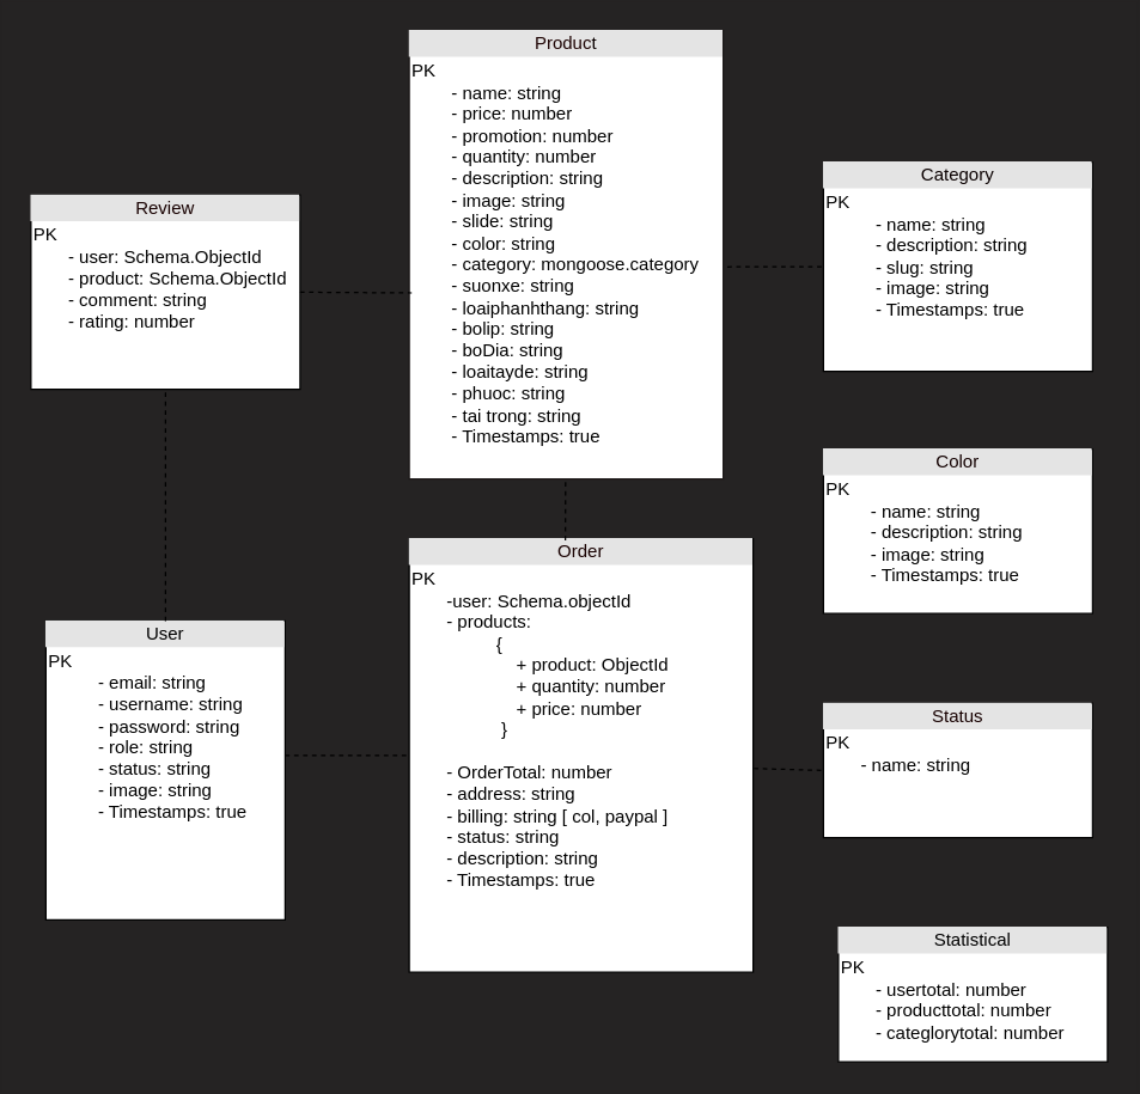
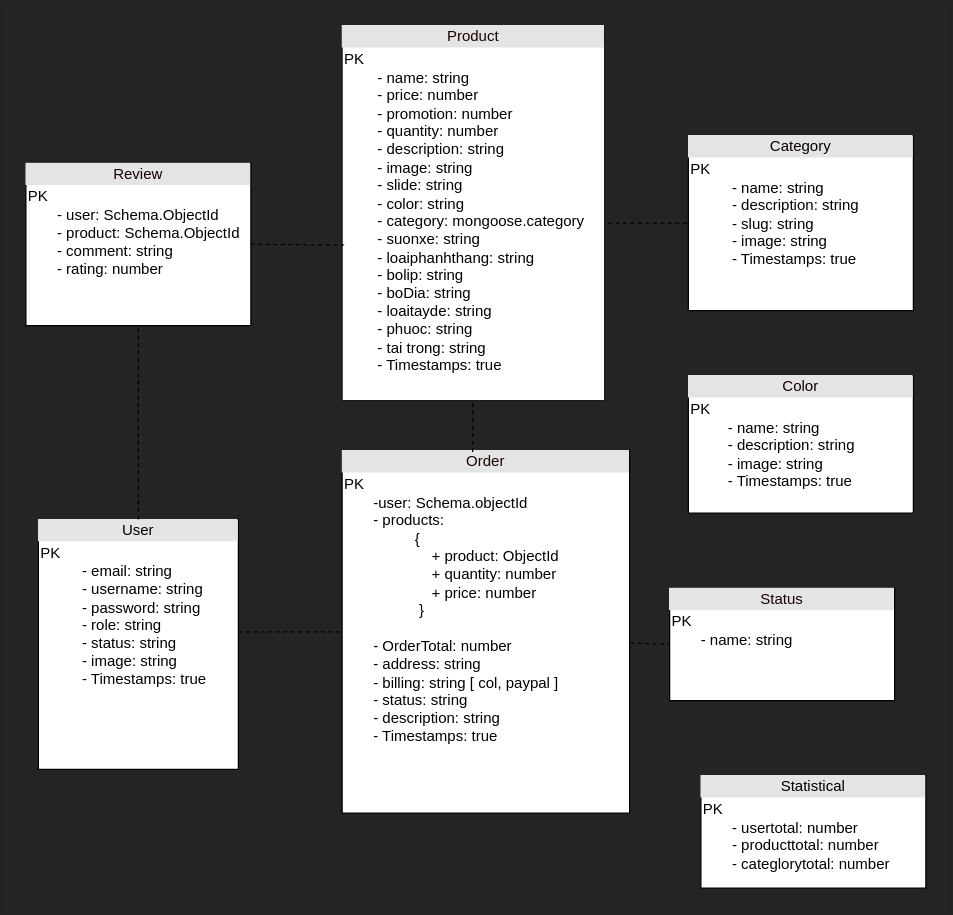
- <mxCell id="13" value="&lt;div style=&quot;text-align: center; box-sizing: border-box; width: 100%; background: rgb(228, 228, 228); padding: 2px;&quot;&gt;&lt;font color=&quot;#180202&quot;&gt;Status&lt;/font&gt;&lt;/div&gt;&lt;table style=&quot;width:100%;font-size:1em;&quot; cellpadding=&quot;2&quot; cellspacing=&quot;0&quot;&gt;&lt;tbody&gt;&lt;tr&gt;&lt;td&gt;PK&lt;br&gt;&amp;nbsp; &amp;nbsp; &amp;nbsp; &amp;nbsp;- name: string&lt;/td&gt;&lt;td&gt;&lt;/td&gt;&lt;/tr&gt;&lt;/tbody&gt;&lt;/table&gt;" style="verticalAlign=top;align=left;overflow=fill;html=1;whiteSpace=wrap;" parent="1" vertex="1"><mxGeometry x="550" y="470" width="180" height="90" as="geometry" /></mxCell>
+ <mxCell id="13" value="&lt;div style=&quot;text-align: center; box-sizing: border-box; width: 100%; background: rgb(228, 228, 228); padding: 2px;&quot;&gt;&lt;font color=&quot;#180202&quot;&gt;Status&lt;/font&gt;&lt;/div&gt;&lt;table style=&quot;width:100%;font-size:1em;&quot; cellpadding=&quot;2&quot; cellspacing=&quot;0&quot;&gt;&lt;tbody&gt;&lt;tr&gt;&lt;td&gt;PK&lt;br&gt;&amp;nbsp; &amp;nbsp; &amp;nbsp; &amp;nbsp;- name: string&lt;/td&gt;&lt;td&gt;&lt;/td&gt;&lt;/tr&gt;&lt;/tbody&gt;&lt;/table&gt;" style="verticalAlign=top;align=left;overflow=fill;html=1;whiteSpace=wrap;" parent="1" vertex="1"><mxGeometry x="535" y="470" width="180" height="90" as="geometry" /></mxCell>
